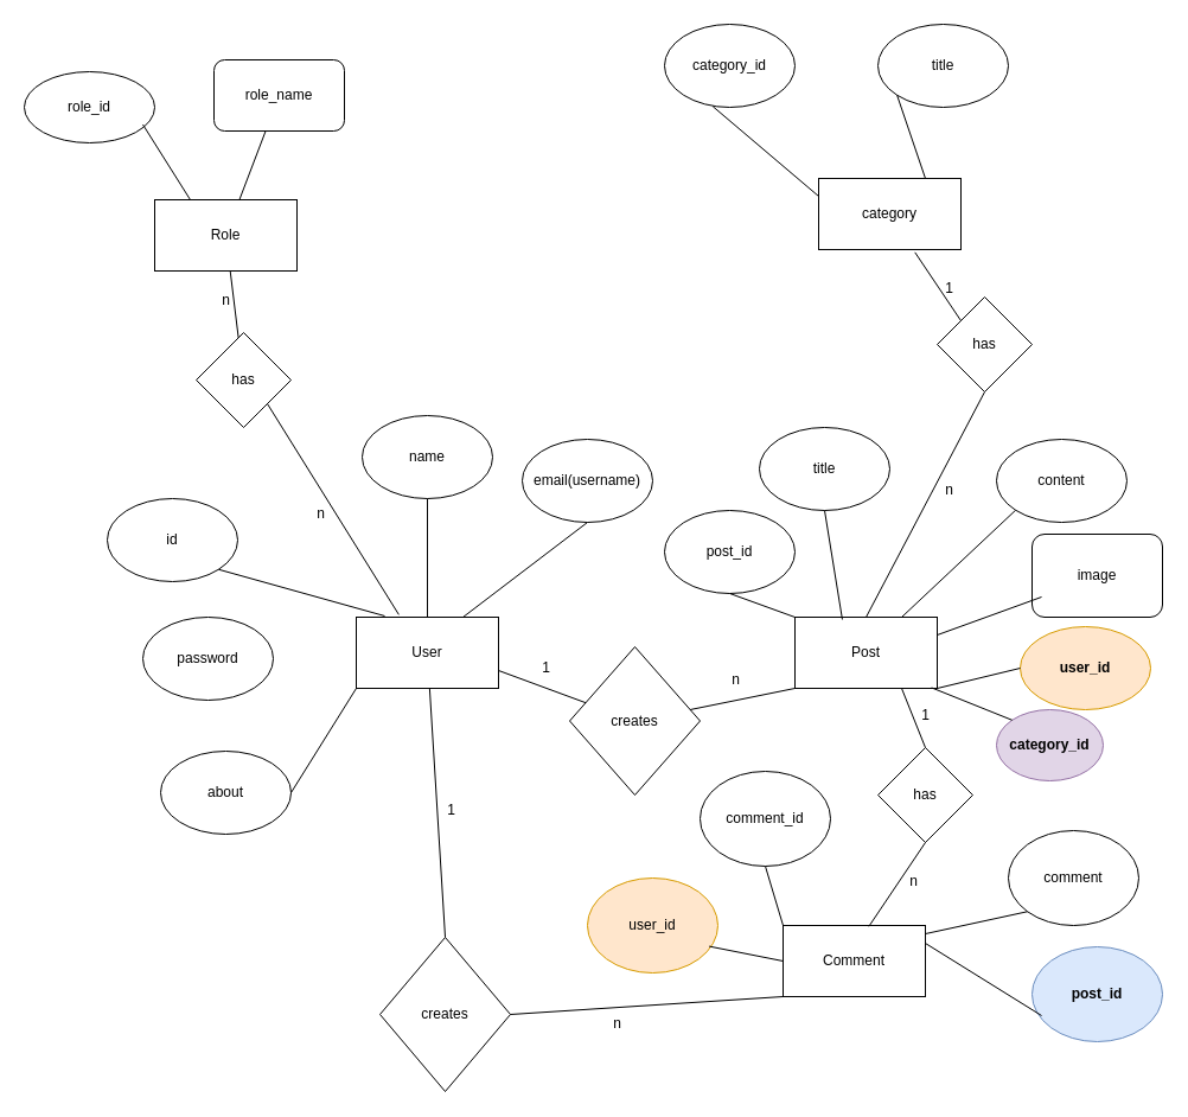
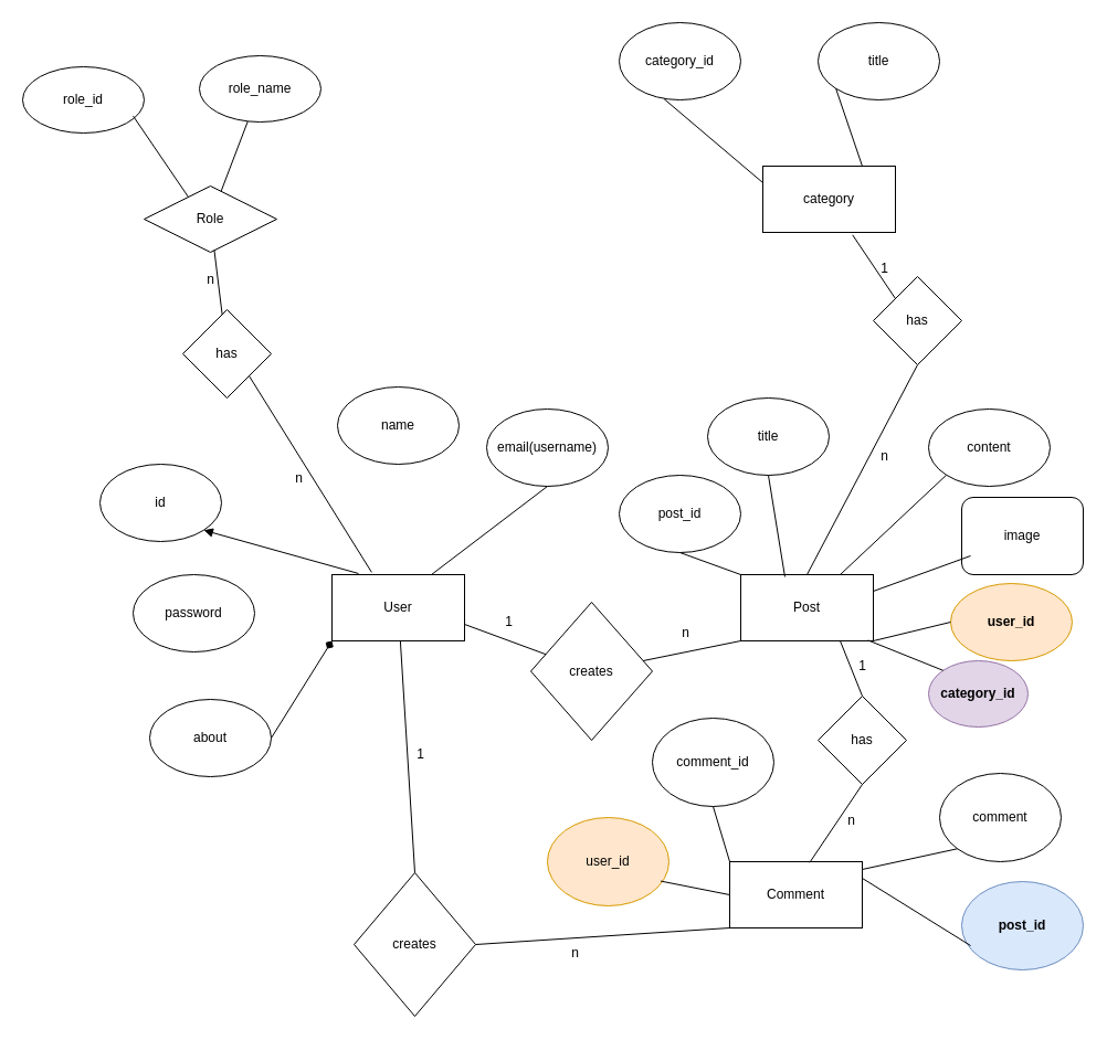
- <mxCell id="61" value="role_name" style="whiteSpace=wrap;html=1;rounded=1;" vertex="1" parent="1"><mxGeometry x="180" y="50" width="110" height="60" as="geometry" /></mxCell>
+ <mxCell id="61" value="role_name" style="ellipse;whiteSpace=wrap;html=1;" vertex="1" parent="1"><mxGeometry x="180" y="50" width="110" height="60" as="geometry" /></mxCell>
- <mxCell id="59" value="Role" style="rounded=0;whiteSpace=wrap;html=1;" vertex="1" parent="1"><mxGeometry x="130" y="168" width="120" height="60" as="geometry" /></mxCell>
+ <mxCell id="59" value="Role" style="rhombus;whiteSpace=wrap;html=1;" vertex="1" parent="1"><mxGeometry x="130" y="168" width="120" height="60" as="geometry" /></mxCell>
- <mxCell id="6" value="" style="endArrow=none;html=1;rounded=0;entryX=0.5;entryY=1;entryDx=0;entryDy=0;exitX=0.5;exitY=0;exitDx=0;exitDy=0;" edge="1" parent="1" source="2" target="5"><mxGeometry width="50" height="50" relative="1" as="geometry"><mxPoint x="540" y="610" as="sourcePoint" /><mxPoint x="590" y="560" as="targetPoint" /></mxGeometry></mxCell>
- <mxCell id="4" value="" style="endArrow=none;html=1;rounded=0;entryX=1;entryY=1;entryDx=0;entryDy=0;exitX=0.2;exitY=-0.017;exitDx=0;exitDy=0;exitPerimeter=0;" edge="1" parent="1" source="2" target="3"><mxGeometry width="50" height="50" relative="1" as="geometry"><mxPoint x="540" y="610" as="sourcePoint" /><mxPoint x="590" y="560" as="targetPoint" /></mxGeometry></mxCell>
+ <mxCell id="4" value="" style="endArrow=block;html=1;rounded=0;entryX=1;entryY=1;entryDx=0;entryDy=0;exitX=0.2;exitY=-0.017;exitDx=0;exitDy=0;exitPerimeter=0;" edge="1" parent="1" source="2" target="3"><mxGeometry width="50" height="50" relative="1" as="geometry"><mxPoint x="540" y="610" as="sourcePoint" /><mxPoint x="590" y="560" as="targetPoint" /></mxGeometry></mxCell>
- <mxCell id="11" value="" style="endArrow=none;html=1;rounded=0;exitX=1;exitY=0.5;exitDx=0;exitDy=0;entryX=0;entryY=1;entryDx=0;entryDy=0;" edge="1" parent="1" source="10" target="2"><mxGeometry width="50" height="50" relative="1" as="geometry"><mxPoint x="540" y="610" as="sourcePoint" /><mxPoint x="590" y="560" as="targetPoint" /></mxGeometry></mxCell>
+ <mxCell id="11" value="" style="endArrow=diamond;html=1;rounded=0;exitX=1;exitY=0.5;exitDx=0;exitDy=0;entryX=0;entryY=1;entryDx=0;entryDy=0;" edge="1" parent="1" source="10" target="2"><mxGeometry width="50" height="50" relative="1" as="geometry"><mxPoint x="540" y="610" as="sourcePoint" /><mxPoint x="590" y="560" as="targetPoint" /></mxGeometry></mxCell>
